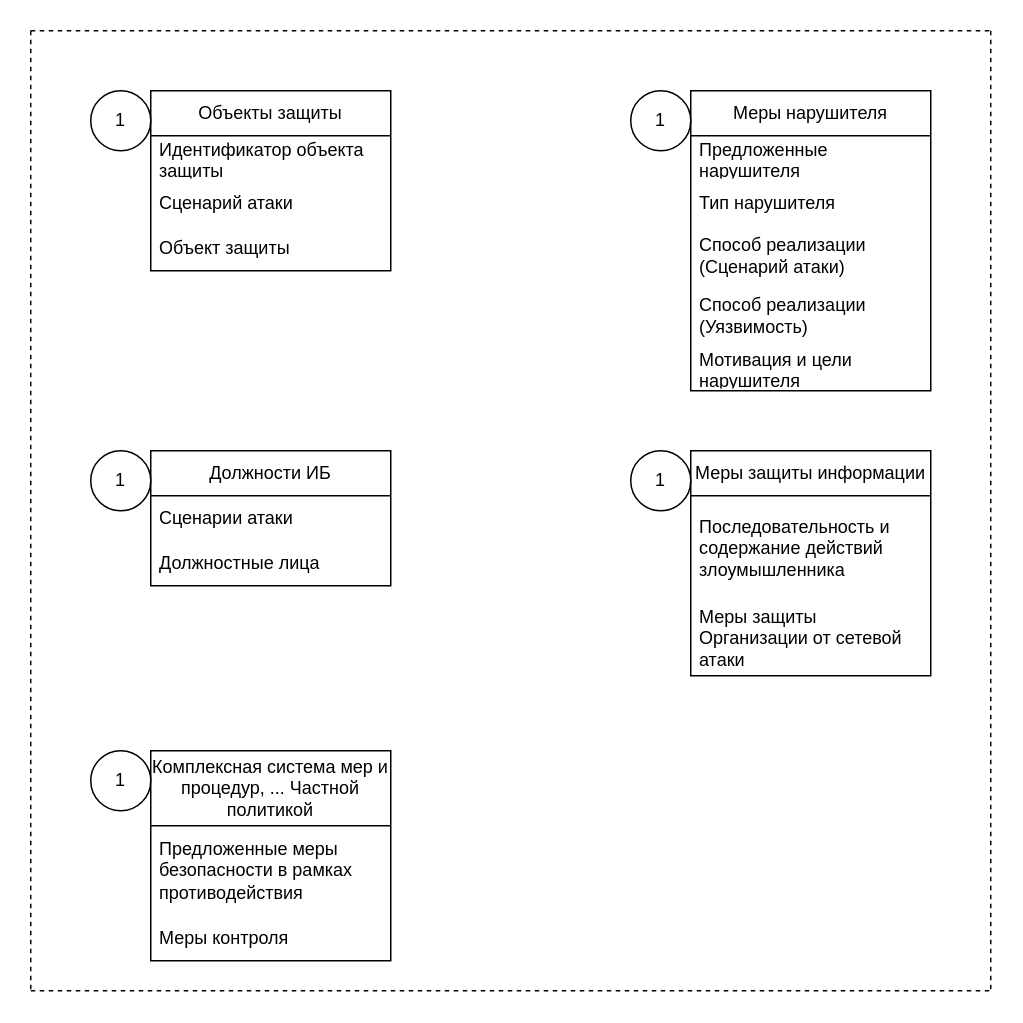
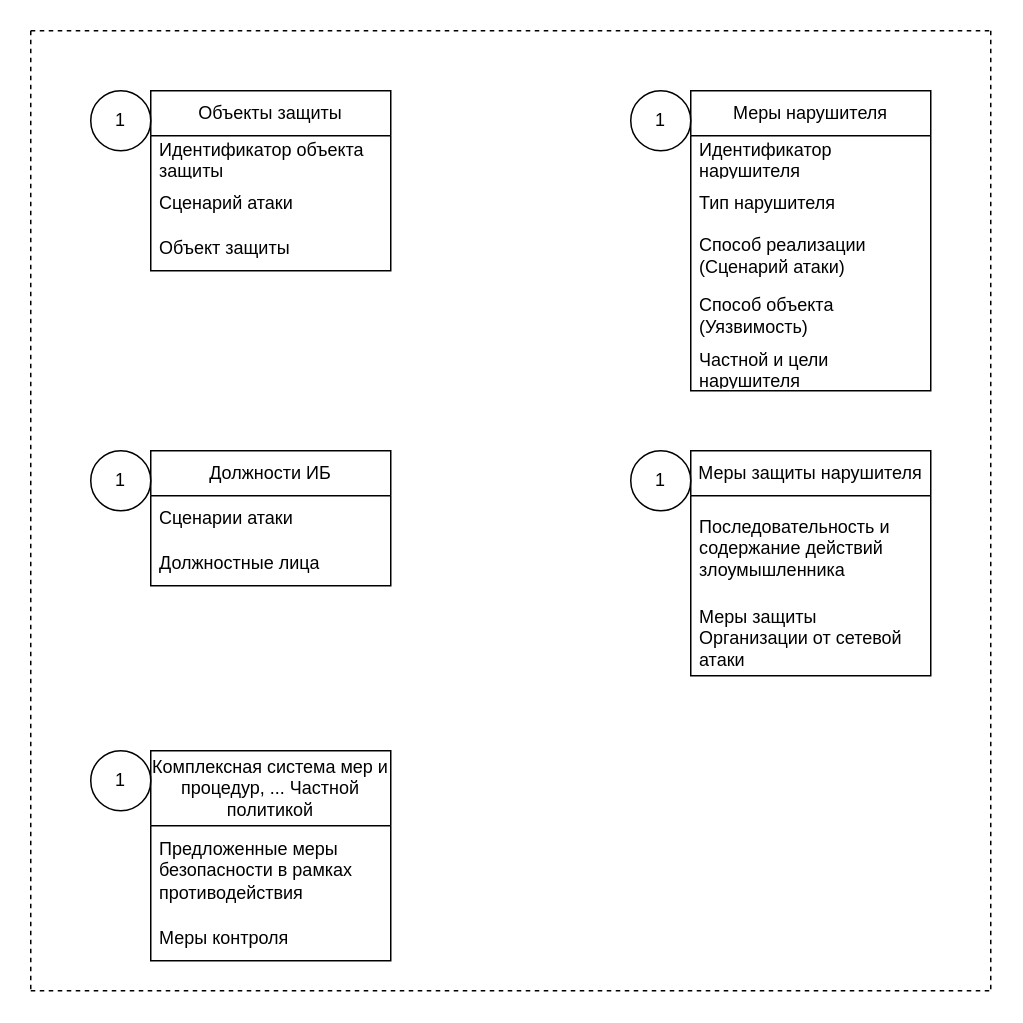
- <mxCell id="7" value="Предложенные нарушителя" style="text;strokeColor=none;fillColor=none;align=left;verticalAlign=middle;spacingLeft=4;spacingRight=4;overflow=hidden;points=[[0,0.5],[1,0.5]];portConstraint=eastwest;rotatable=0;whiteSpace=wrap;html=1;" parent="6" vertex="1"><mxGeometry y="30" width="160" height="30" as="geometry" /></mxCell>
+ <mxCell id="7" value="Идентификатор нарушителя" style="text;strokeColor=none;fillColor=none;align=left;verticalAlign=middle;spacingLeft=4;spacingRight=4;overflow=hidden;points=[[0,0.5],[1,0.5]];portConstraint=eastwest;rotatable=0;whiteSpace=wrap;html=1;" parent="6" vertex="1"><mxGeometry y="30" width="160" height="30" as="geometry" /></mxCell>
- <mxCell id="10" value="Способ реализации (Уязвимость)" style="text;strokeColor=none;fillColor=none;align=left;verticalAlign=middle;spacingLeft=4;spacingRight=4;overflow=hidden;points=[[0,0.5],[1,0.5]];portConstraint=eastwest;rotatable=0;whiteSpace=wrap;html=1;" parent="6" vertex="1"><mxGeometry y="130" width="160" height="40" as="geometry" /></mxCell>
+ <mxCell id="10" value="Способ объекта (Уязвимость)" style="text;strokeColor=none;fillColor=none;align=left;verticalAlign=middle;spacingLeft=4;spacingRight=4;overflow=hidden;points=[[0,0.5],[1,0.5]];portConstraint=eastwest;rotatable=0;whiteSpace=wrap;html=1;" parent="6" vertex="1"><mxGeometry y="130" width="160" height="40" as="geometry" /></mxCell>
- <mxCell id="11" value="Мотивация и цели нарушителя" style="text;strokeColor=none;fillColor=none;align=left;verticalAlign=middle;spacingLeft=4;spacingRight=4;overflow=hidden;points=[[0,0.5],[1,0.5]];portConstraint=eastwest;rotatable=0;whiteSpace=wrap;html=1;" parent="6" vertex="1"><mxGeometry y="170" width="160" height="30" as="geometry" /></mxCell>
+ <mxCell id="11" value="Частной и цели нарушителя" style="text;strokeColor=none;fillColor=none;align=left;verticalAlign=middle;spacingLeft=4;spacingRight=4;overflow=hidden;points=[[0,0.5],[1,0.5]];portConstraint=eastwest;rotatable=0;whiteSpace=wrap;html=1;" parent="6" vertex="1"><mxGeometry y="170" width="160" height="30" as="geometry" /></mxCell>
- <mxCell id="12" value="Меры защиты информации" style="swimlane;fontStyle=0;childLayout=stackLayout;horizontal=1;startSize=30;horizontalStack=0;resizeParent=1;resizeParentMax=0;resizeLast=0;collapsible=1;marginBottom=0;whiteSpace=wrap;html=1;" parent="1" vertex="1"><mxGeometry x="460" y="300" width="160" height="150" as="geometry"><mxRectangle x="290" y="400" width="170" height="30" as="alternateBounds" /></mxGeometry></mxCell>
+ <mxCell id="12" value="Меры защиты нарушителя" style="swimlane;fontStyle=0;childLayout=stackLayout;horizontal=1;startSize=30;horizontalStack=0;resizeParent=1;resizeParentMax=0;resizeLast=0;collapsible=1;marginBottom=0;whiteSpace=wrap;html=1;" parent="1" vertex="1"><mxGeometry x="460" y="300" width="160" height="150" as="geometry"><mxRectangle x="290" y="400" width="170" height="30" as="alternateBounds" /></mxGeometry></mxCell>
